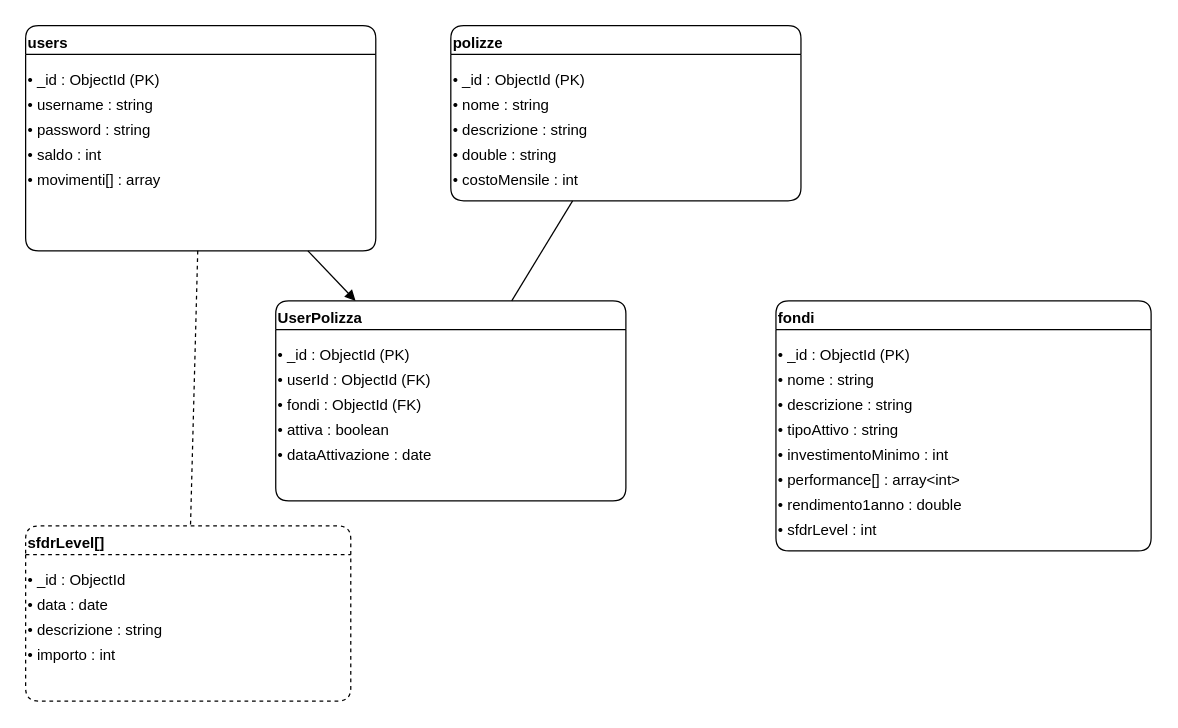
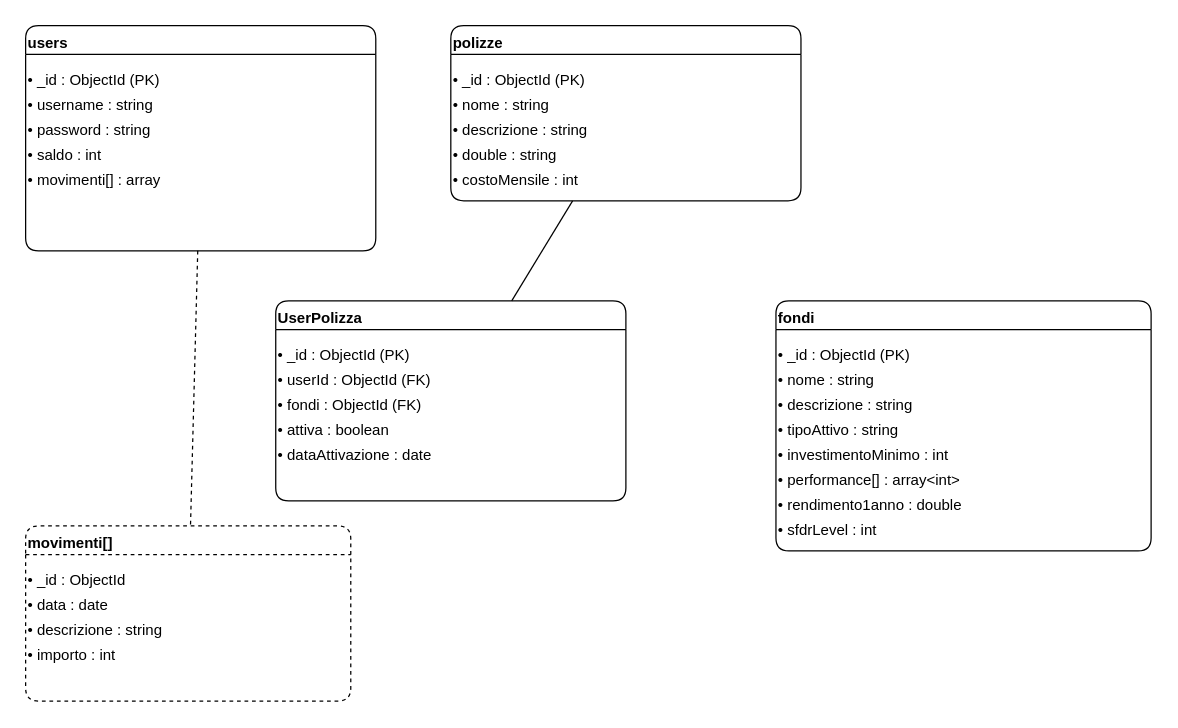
- <mxCell id="34" style="endArrow=block;html=1;" parent="1" source="2" target="14" edge="1"><mxGeometry relative="1" as="geometry" /></mxCell>
- <mxCell id="29" value="sfdrLevel[]" style="swimlane;dashed=1;align=left;verticalAlign=top;childLayout=stackLayout;horizontal=1;rounded=1;" parent="1" vertex="1"><mxGeometry x="20" y="420" width="260" height="140" as="geometry" /></mxCell>
+ <mxCell id="29" value="movimenti[]" style="swimlane;dashed=1;align=left;verticalAlign=top;childLayout=stackLayout;horizontal=1;rounded=1;" parent="1" vertex="1"><mxGeometry x="20" y="420" width="260" height="140" as="geometry" /></mxCell>
